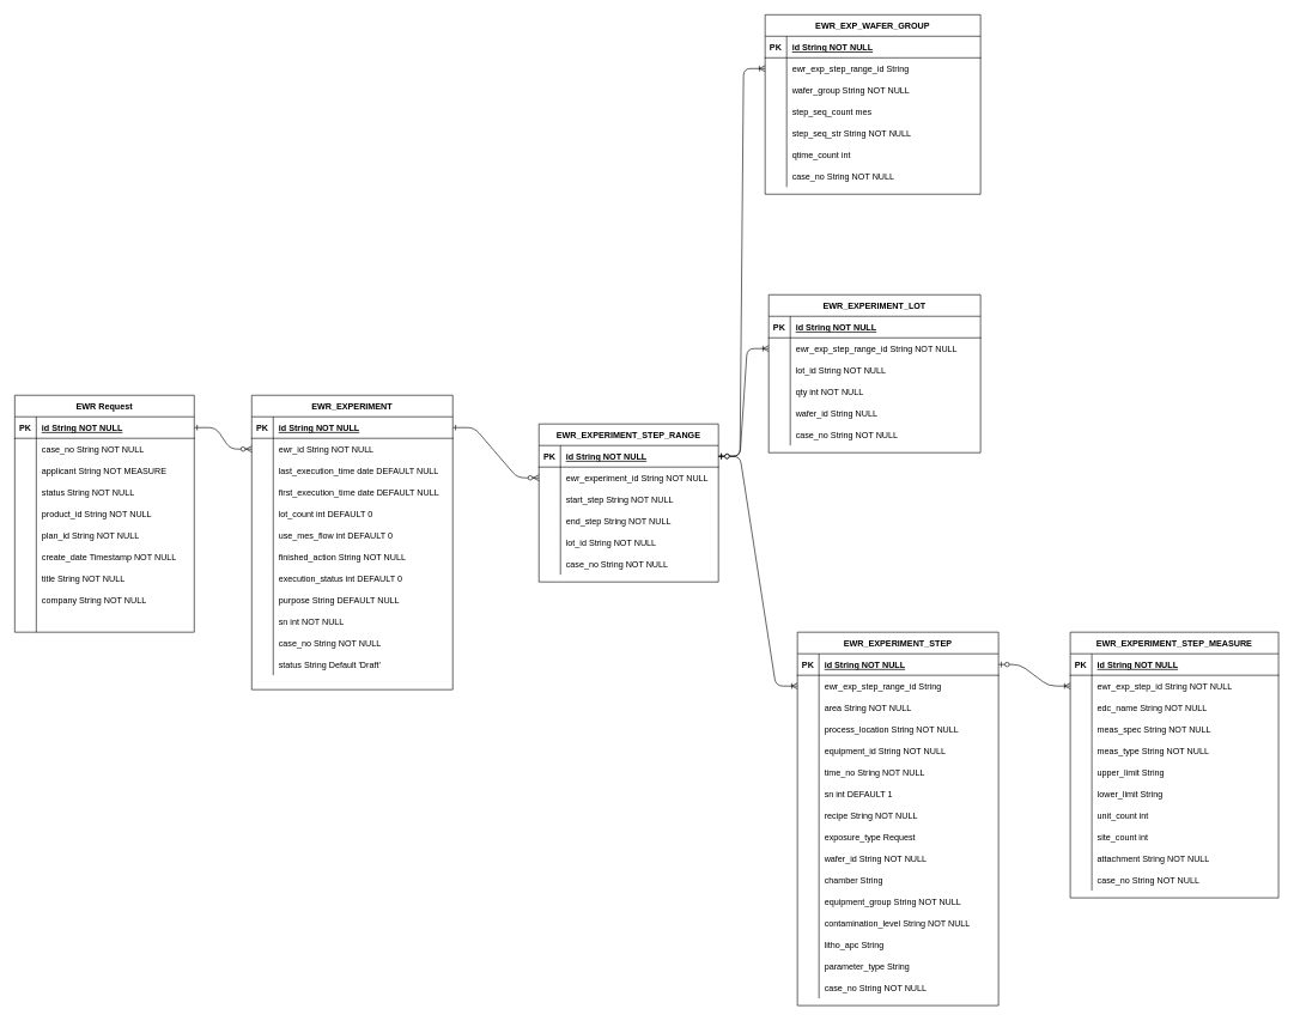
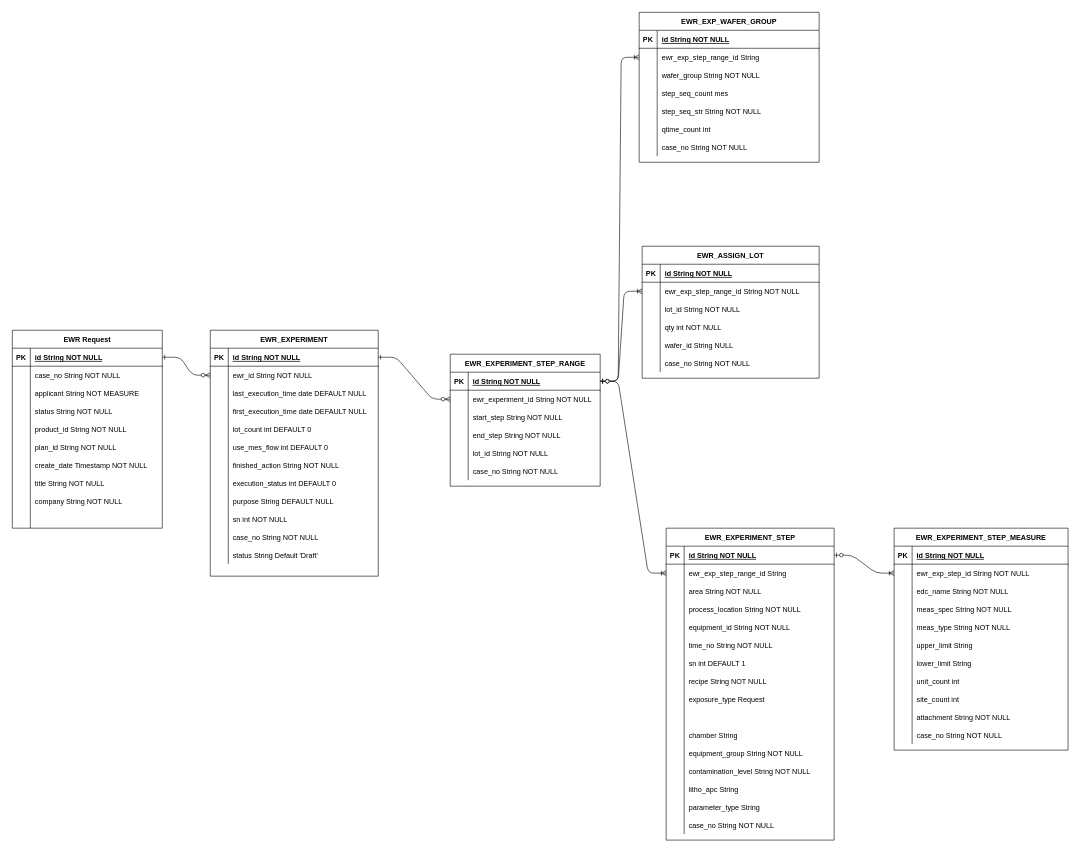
- <mxCell id="93" value="EWR_EXPERIMENT_LOT" style="shape=table;startSize=30;container=1;collapsible=1;childLayout=tableLayout;fixedRows=1;rowLines=0;fontStyle=1;align=center;resizeLast=1;" vertex="1" parent="1" treatAsSingle="0"><mxGeometry x="1070" y="410" width="295" height="220" as="geometry"><mxRectangle x="395" y="530" width="140" height="30" as="alternateBounds" /></mxGeometry></mxCell>
+ <mxCell id="93" value="EWR_ASSIGN_LOT" style="shape=table;startSize=30;container=1;collapsible=1;childLayout=tableLayout;fixedRows=1;rowLines=0;fontStyle=1;align=center;resizeLast=1;" vertex="1" parent="1" treatAsSingle="0"><mxGeometry x="1070" y="410" width="295" height="220" as="geometry"><mxRectangle x="395" y="530" width="140" height="30" as="alternateBounds" /></mxGeometry></mxCell>
- <mxCell id="142" value="wafer_id String NOT NULL" style="shape=partialRectangle;connectable=0;fillColor=none;top=0;left=0;bottom=0;right=0;align=left;spacingLeft=6;overflow=hidden;" vertex="1" parent="140"><mxGeometry x="30" width="250" height="30" as="geometry" /></mxCell>
